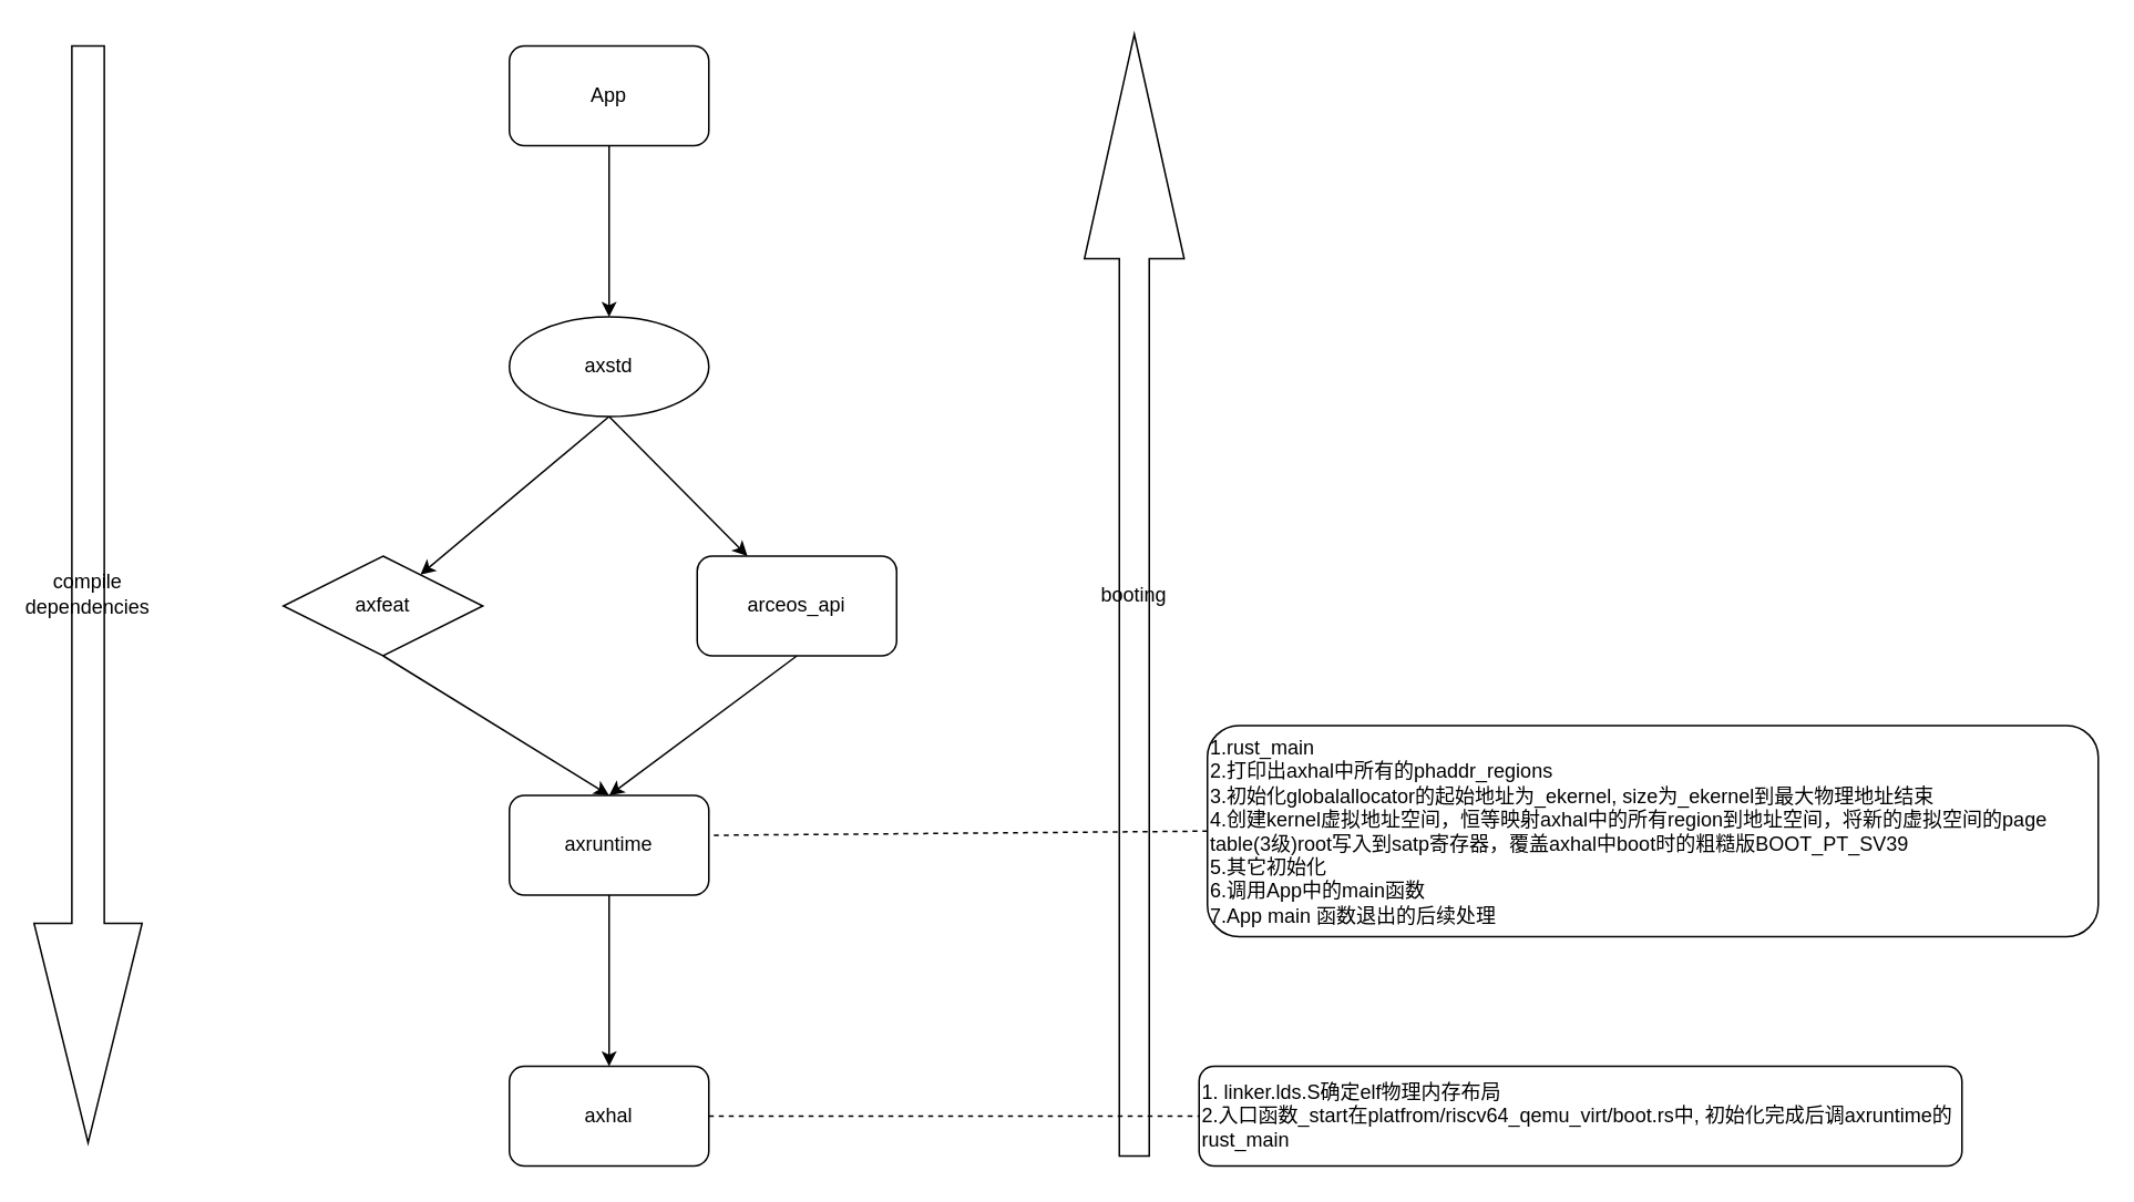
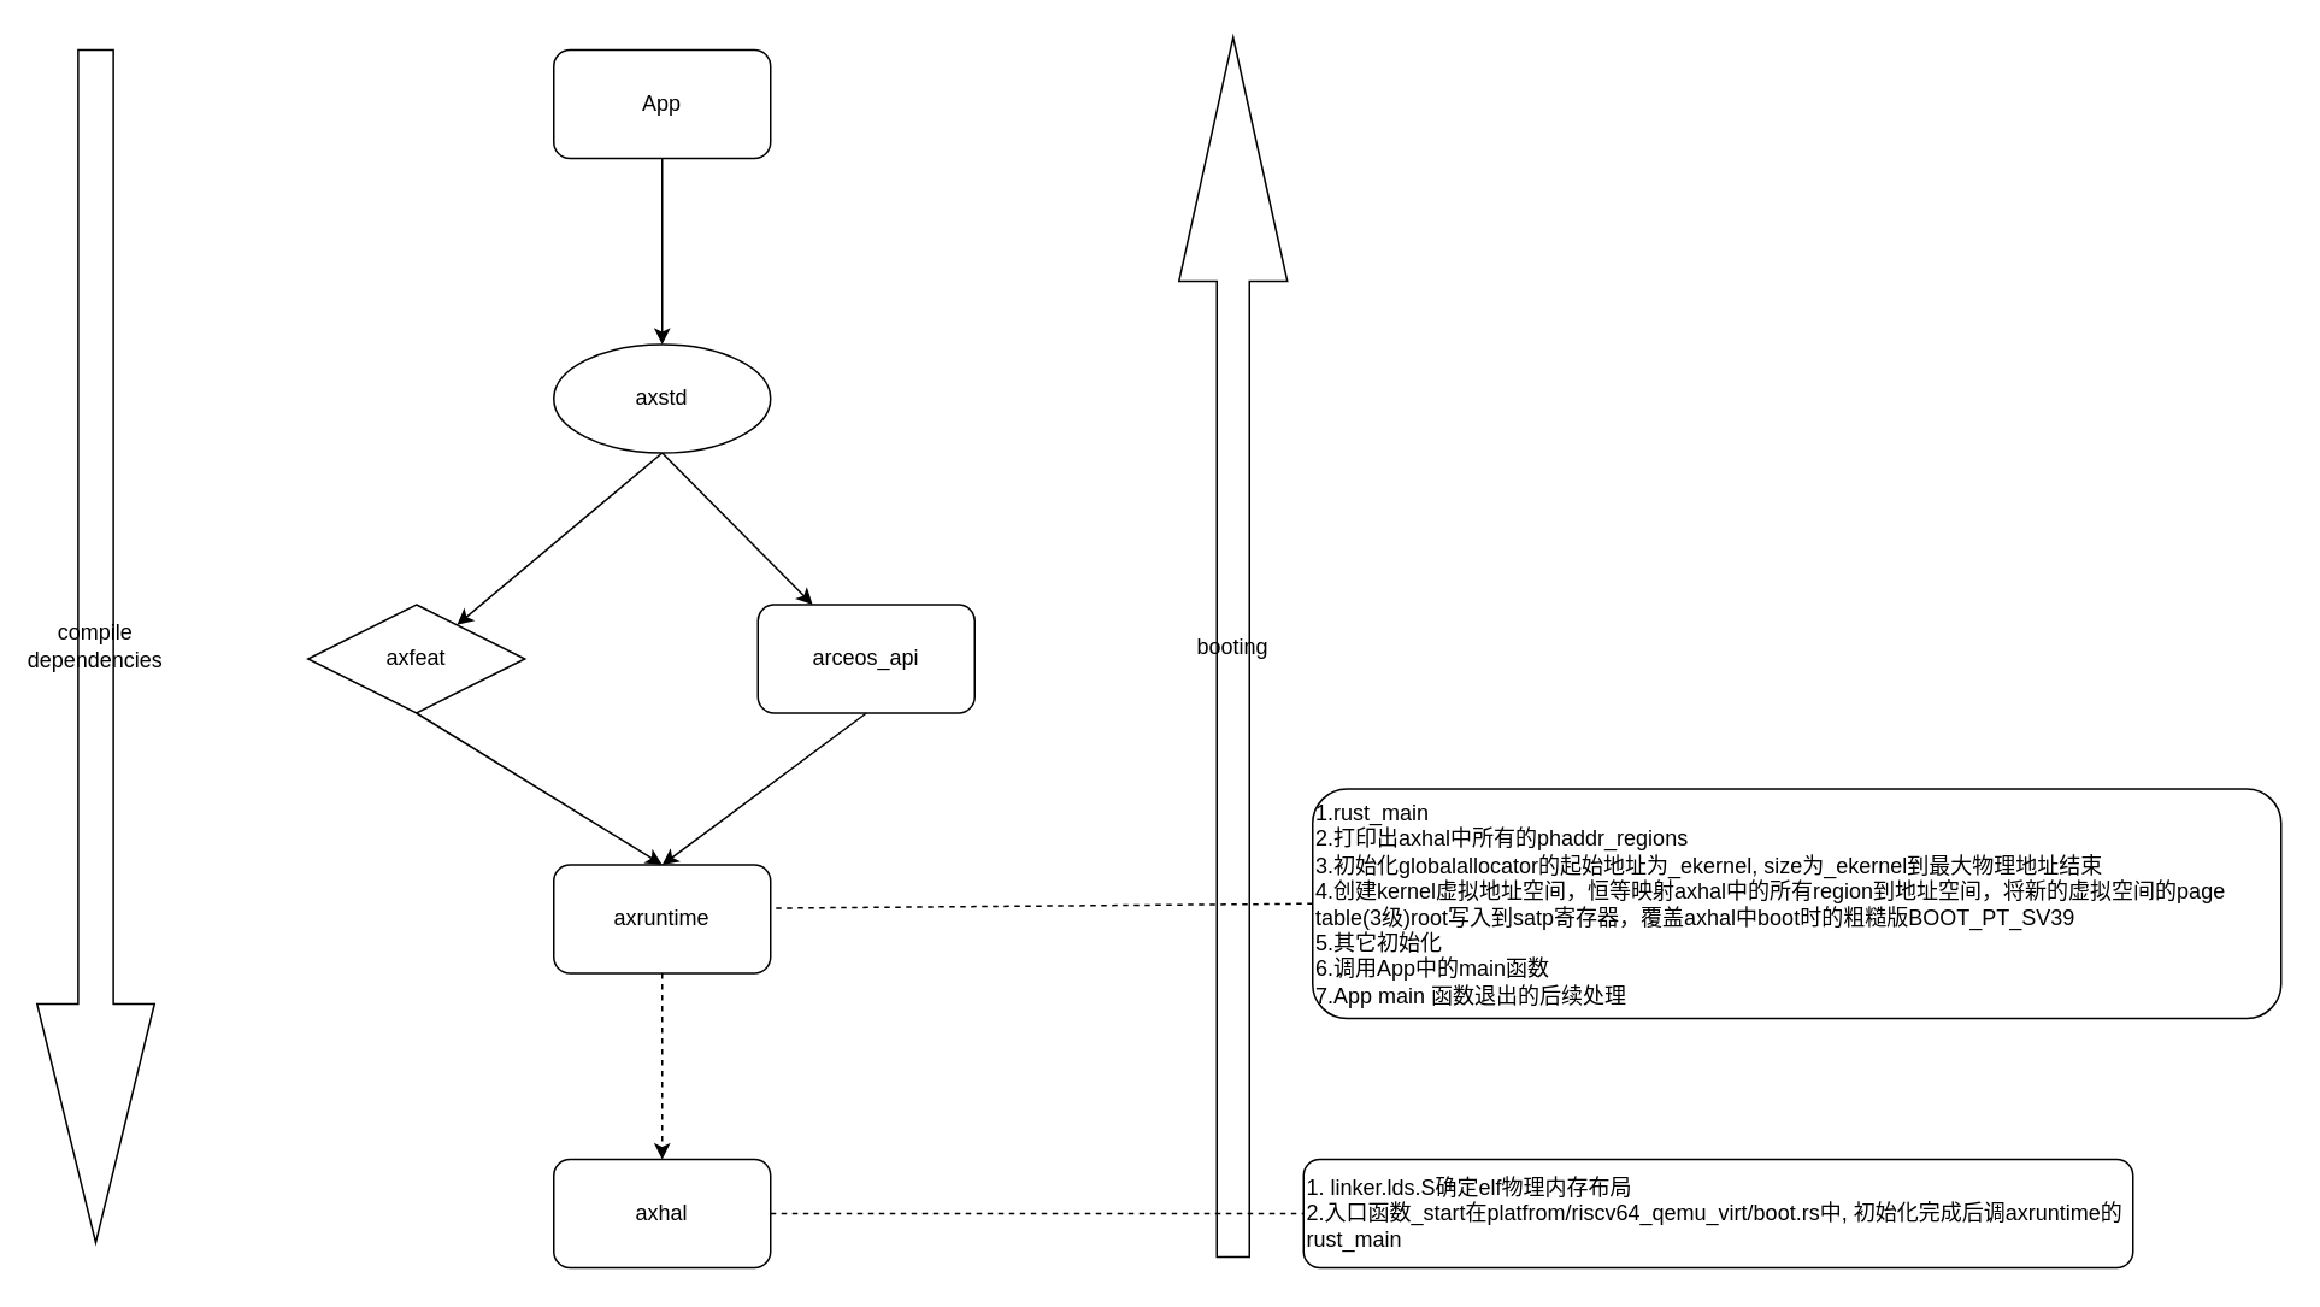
- <mxCell id="11" style="edgeStyle=orthogonalEdgeStyle;rounded=0;orthogonalLoop=1;jettySize=auto;html=1;exitX=0.5;exitY=1;exitDx=0;exitDy=0;" edge="1" parent="1" source="12" target="13"><mxGeometry relative="1" as="geometry" /></mxCell>
+ <mxCell id="11" style="edgeStyle=orthogonalEdgeStyle;rounded=0;orthogonalLoop=1;jettySize=auto;html=1;exitX=0.5;exitY=1;exitDx=0;exitDy=0;dashed=1;" edge="1" parent="1" source="12" target="13"><mxGeometry relative="1" as="geometry" /></mxCell>
